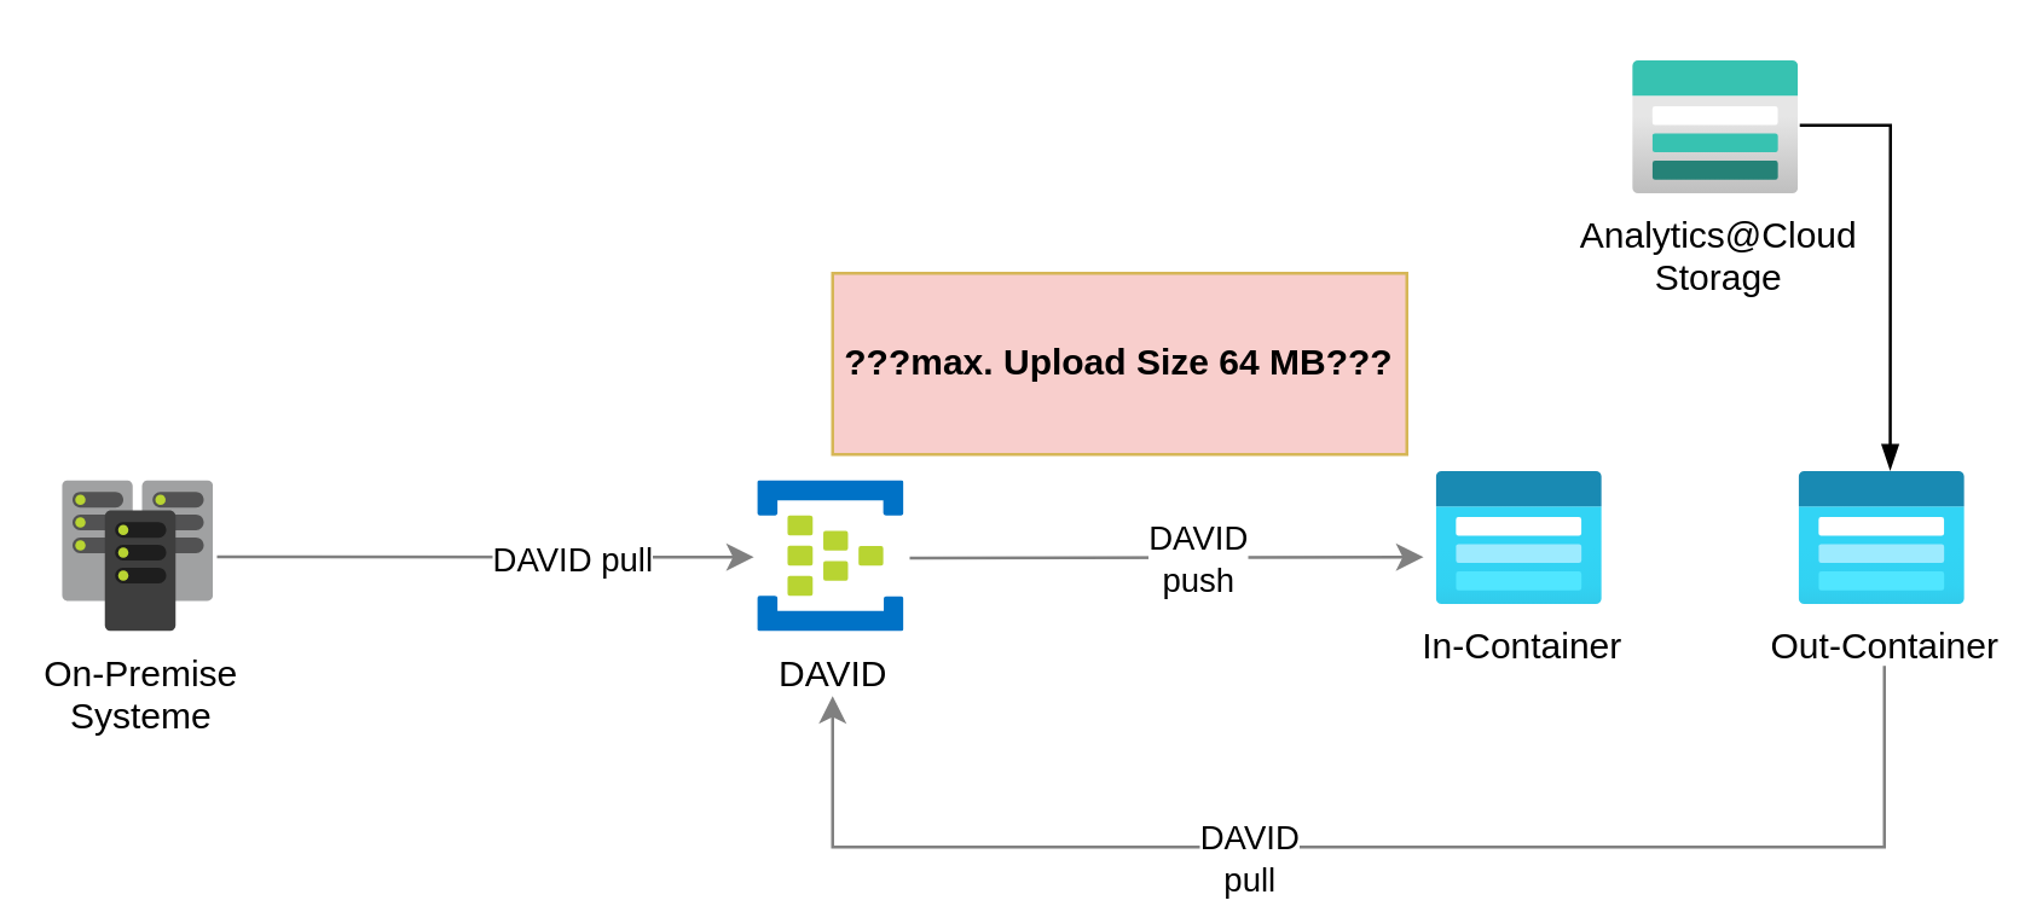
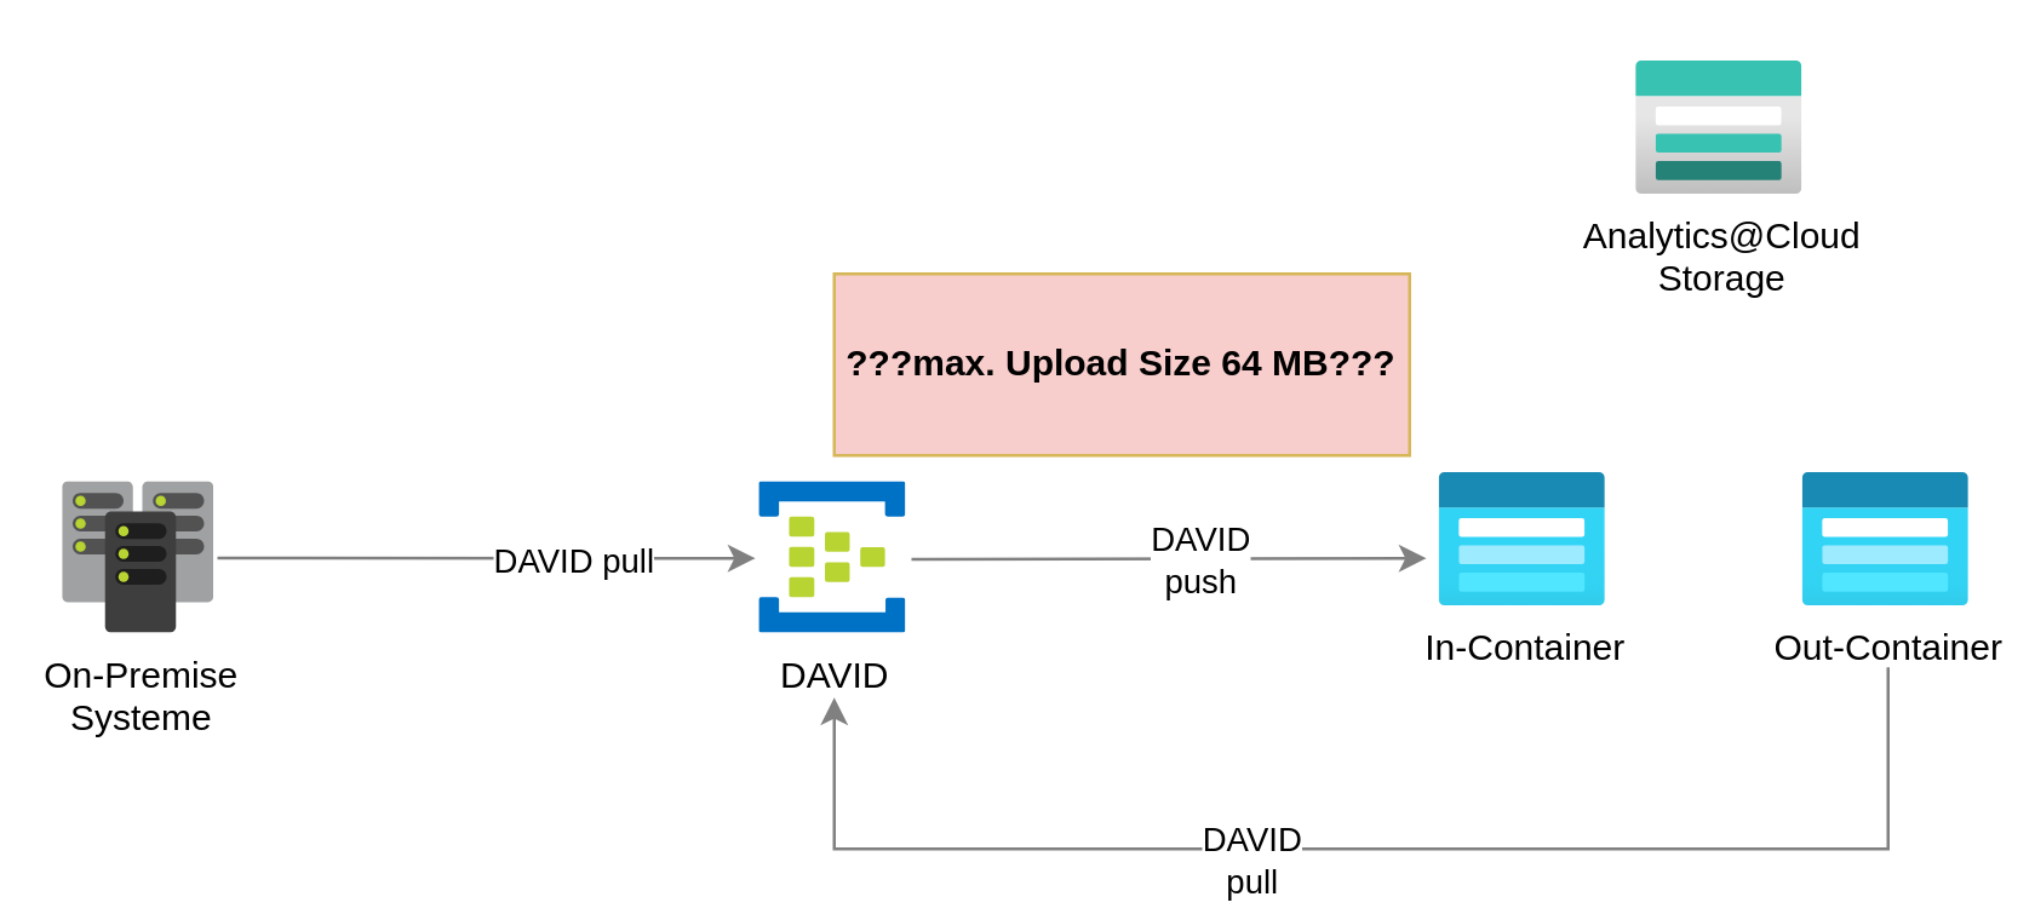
- <mxCell id="13" style="rounded=0;orthogonalLoop=1;jettySize=auto;html=1;endArrow=none;endFill=0;exitX=0.544;exitY=-0.021;exitDx=0;exitDy=0;exitPerimeter=0;entryX=1;entryY=0.477;entryDx=0;entryDy=0;entryPerimeter=0;startArrow=blockThin;startFill=1;" edge="1" parent="1" source="10" target="8"><mxGeometry relative="1" as="geometry"><mxPoint x="625" y="150" as="sourcePoint" /><mxPoint x="605" y="41" as="targetPoint" /><Array as="points"><mxPoint x="625" y="41" /></Array></mxGeometry></mxCell>
